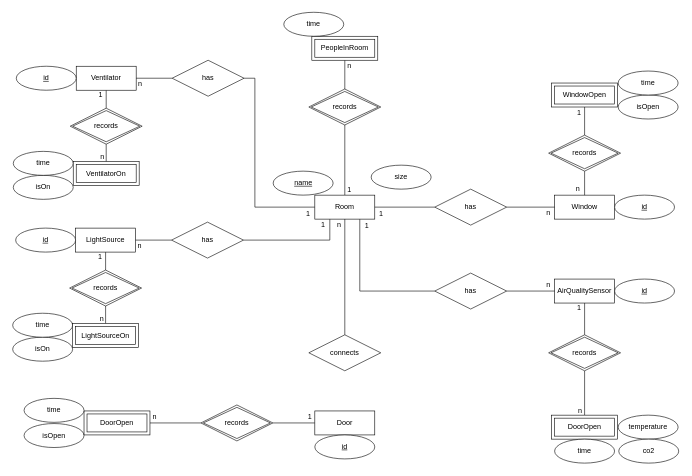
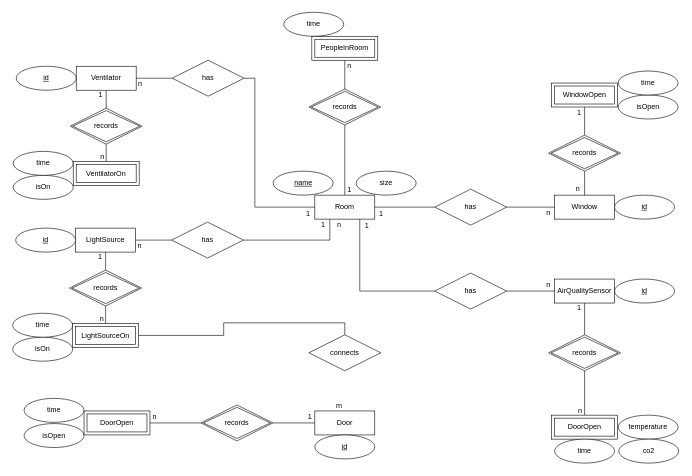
- <mxCell id="23" value="size" style="ellipse;whiteSpace=wrap;html=1;align=center;" parent="1" vertex="1"><mxGeometry x="618" y="275" width="100" height="40" as="geometry" /></mxCell>
+ <mxCell id="23" value="size" style="ellipse;whiteSpace=wrap;html=1;align=center;" parent="1" vertex="1"><mxGeometry x="593" y="285" width="100" height="40" as="geometry" /></mxCell>
- <mxCell id="31" style="edgeStyle=orthogonalEdgeStyle;rounded=0;orthogonalLoop=1;jettySize=auto;html=1;exitX=0.5;exitY=0;exitDx=0;exitDy=0;entryX=0.5;entryY=1;entryDx=0;entryDy=0;endArrow=none;endFill=0;" parent="1" source="32" target="13" edge="1"><mxGeometry relative="1" as="geometry" /></mxCell>
+ <mxCell id="31" style="edgeStyle=orthogonalEdgeStyle;rounded=0;orthogonalLoop=1;jettySize=auto;html=1;exitX=0.5;exitY=0;exitDx=0;exitDy=0;endArrow=none;endFill=0;" parent="1" source="32" target="83" edge="1"><mxGeometry relative="1" as="geometry" /></mxCell>
+ <mxCell id="33" value="m" style="text;html=1;strokeColor=none;fillColor=none;align=center;verticalAlign=middle;whiteSpace=wrap;rounded=0;" parent="1" vertex="1"><mxGeometry x="554.5" y="666" width="19.5" height="19" as="geometry" /></mxCell>
